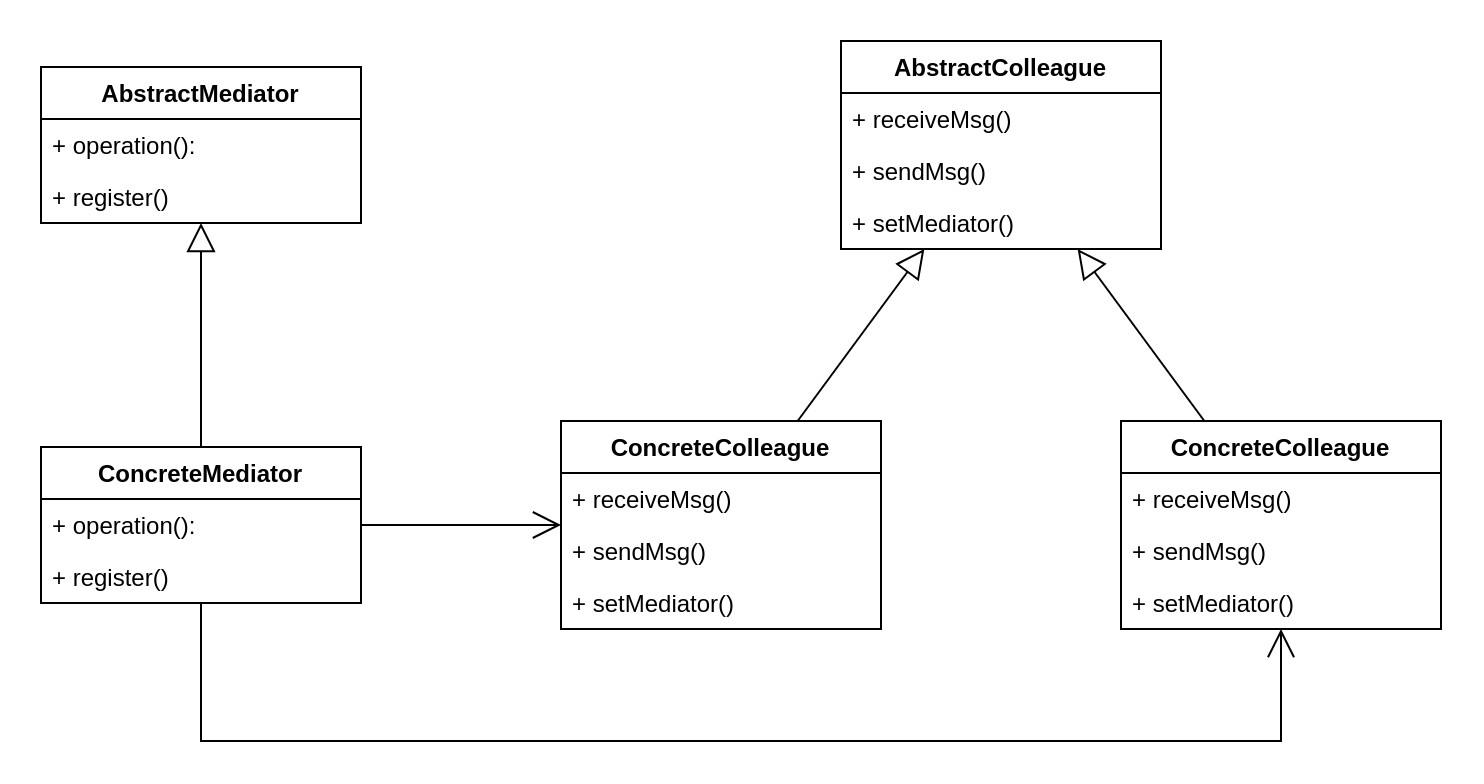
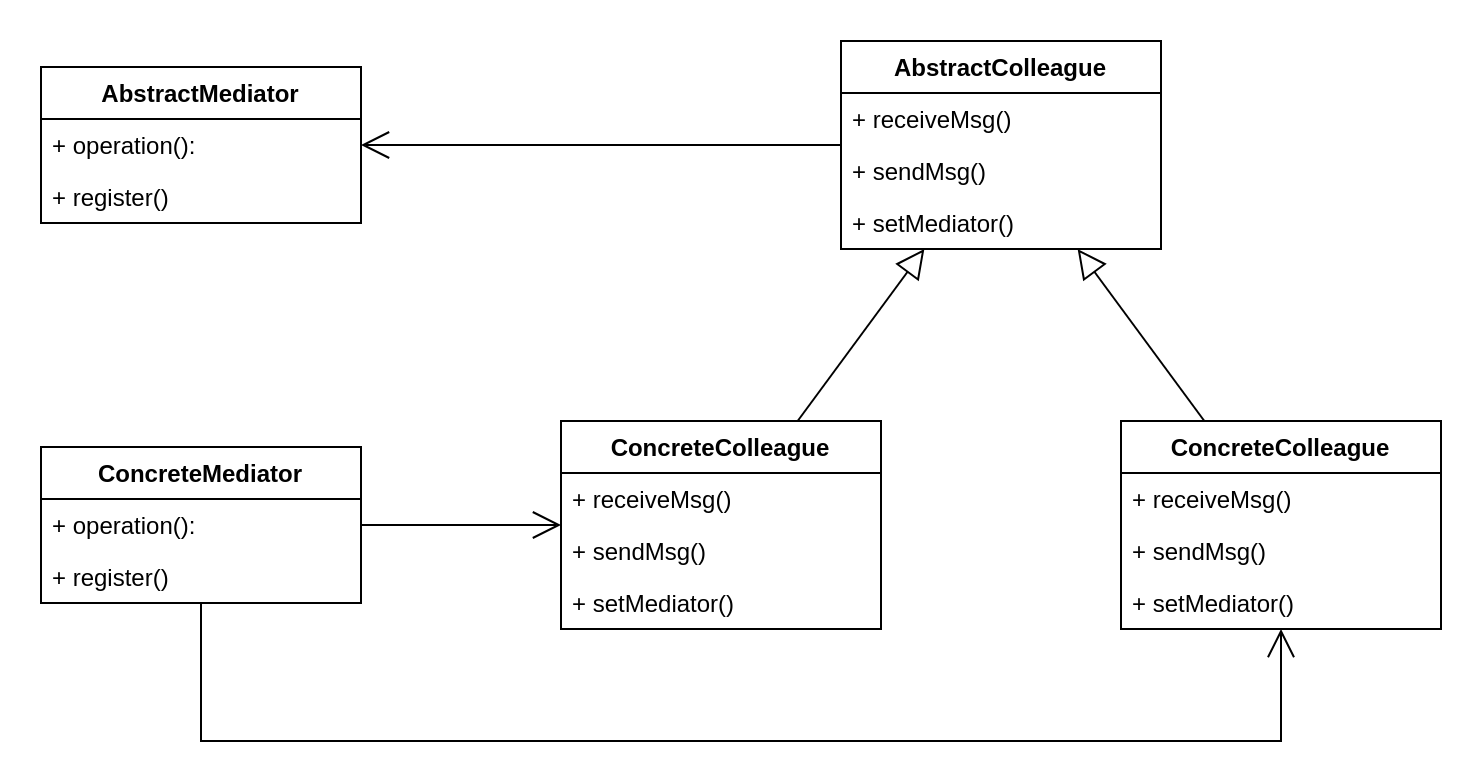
+ <mxCell id="24" value="" style="endArrow=open;endFill=1;endSize=12;html=1;rounded=0;" edge="1" parent="1" source="2" target="16"><mxGeometry width="160" relative="1" as="geometry"><mxPoint x="80" y="430" as="sourcePoint" /><mxPoint x="240" y="430" as="targetPoint" /></mxGeometry></mxCell>
- <mxCell id="22" value="" style="endArrow=block;endFill=0;endSize=12;html=1;rounded=0;" edge="1" parent="1" source="19" target="16"><mxGeometry width="160" relative="1" as="geometry"><mxPoint x="120" y="178" as="sourcePoint" /><mxPoint x="120" y="30" as="targetPoint" /></mxGeometry></mxCell>
